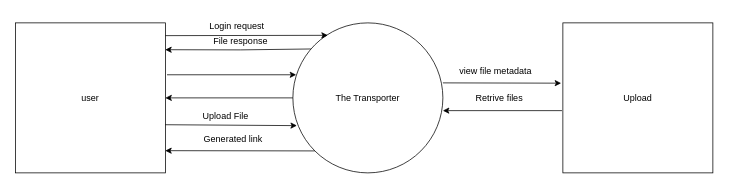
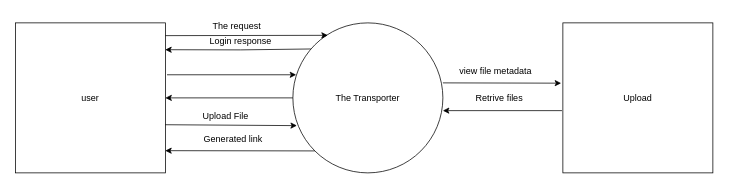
- <mxCell id="7" value="Login request" style="text;html=1;align=center;verticalAlign=middle;resizable=0;points=[];autosize=1;strokeColor=none;fillColor=none;" vertex="1" parent="1"><mxGeometry x="265" y="20" width="100" height="30" as="geometry" /></mxCell>
+ <mxCell id="7" value="The request" style="text;html=1;align=center;verticalAlign=middle;resizable=0;points=[];autosize=1;strokeColor=none;fillColor=none;" vertex="1" parent="1"><mxGeometry x="265" y="20" width="100" height="30" as="geometry" /></mxCell>
- <mxCell id="8" value="File response" style="text;html=1;align=center;verticalAlign=middle;resizable=0;points=[];autosize=1;strokeColor=none;fillColor=none;" vertex="1" parent="1"><mxGeometry x="265" y="40" width="110" height="30" as="geometry" /></mxCell>
+ <mxCell id="8" value="Login response" style="text;html=1;align=center;verticalAlign=middle;resizable=0;points=[];autosize=1;strokeColor=none;fillColor=none;" vertex="1" parent="1"><mxGeometry x="265" y="40" width="110" height="30" as="geometry" /></mxCell>
